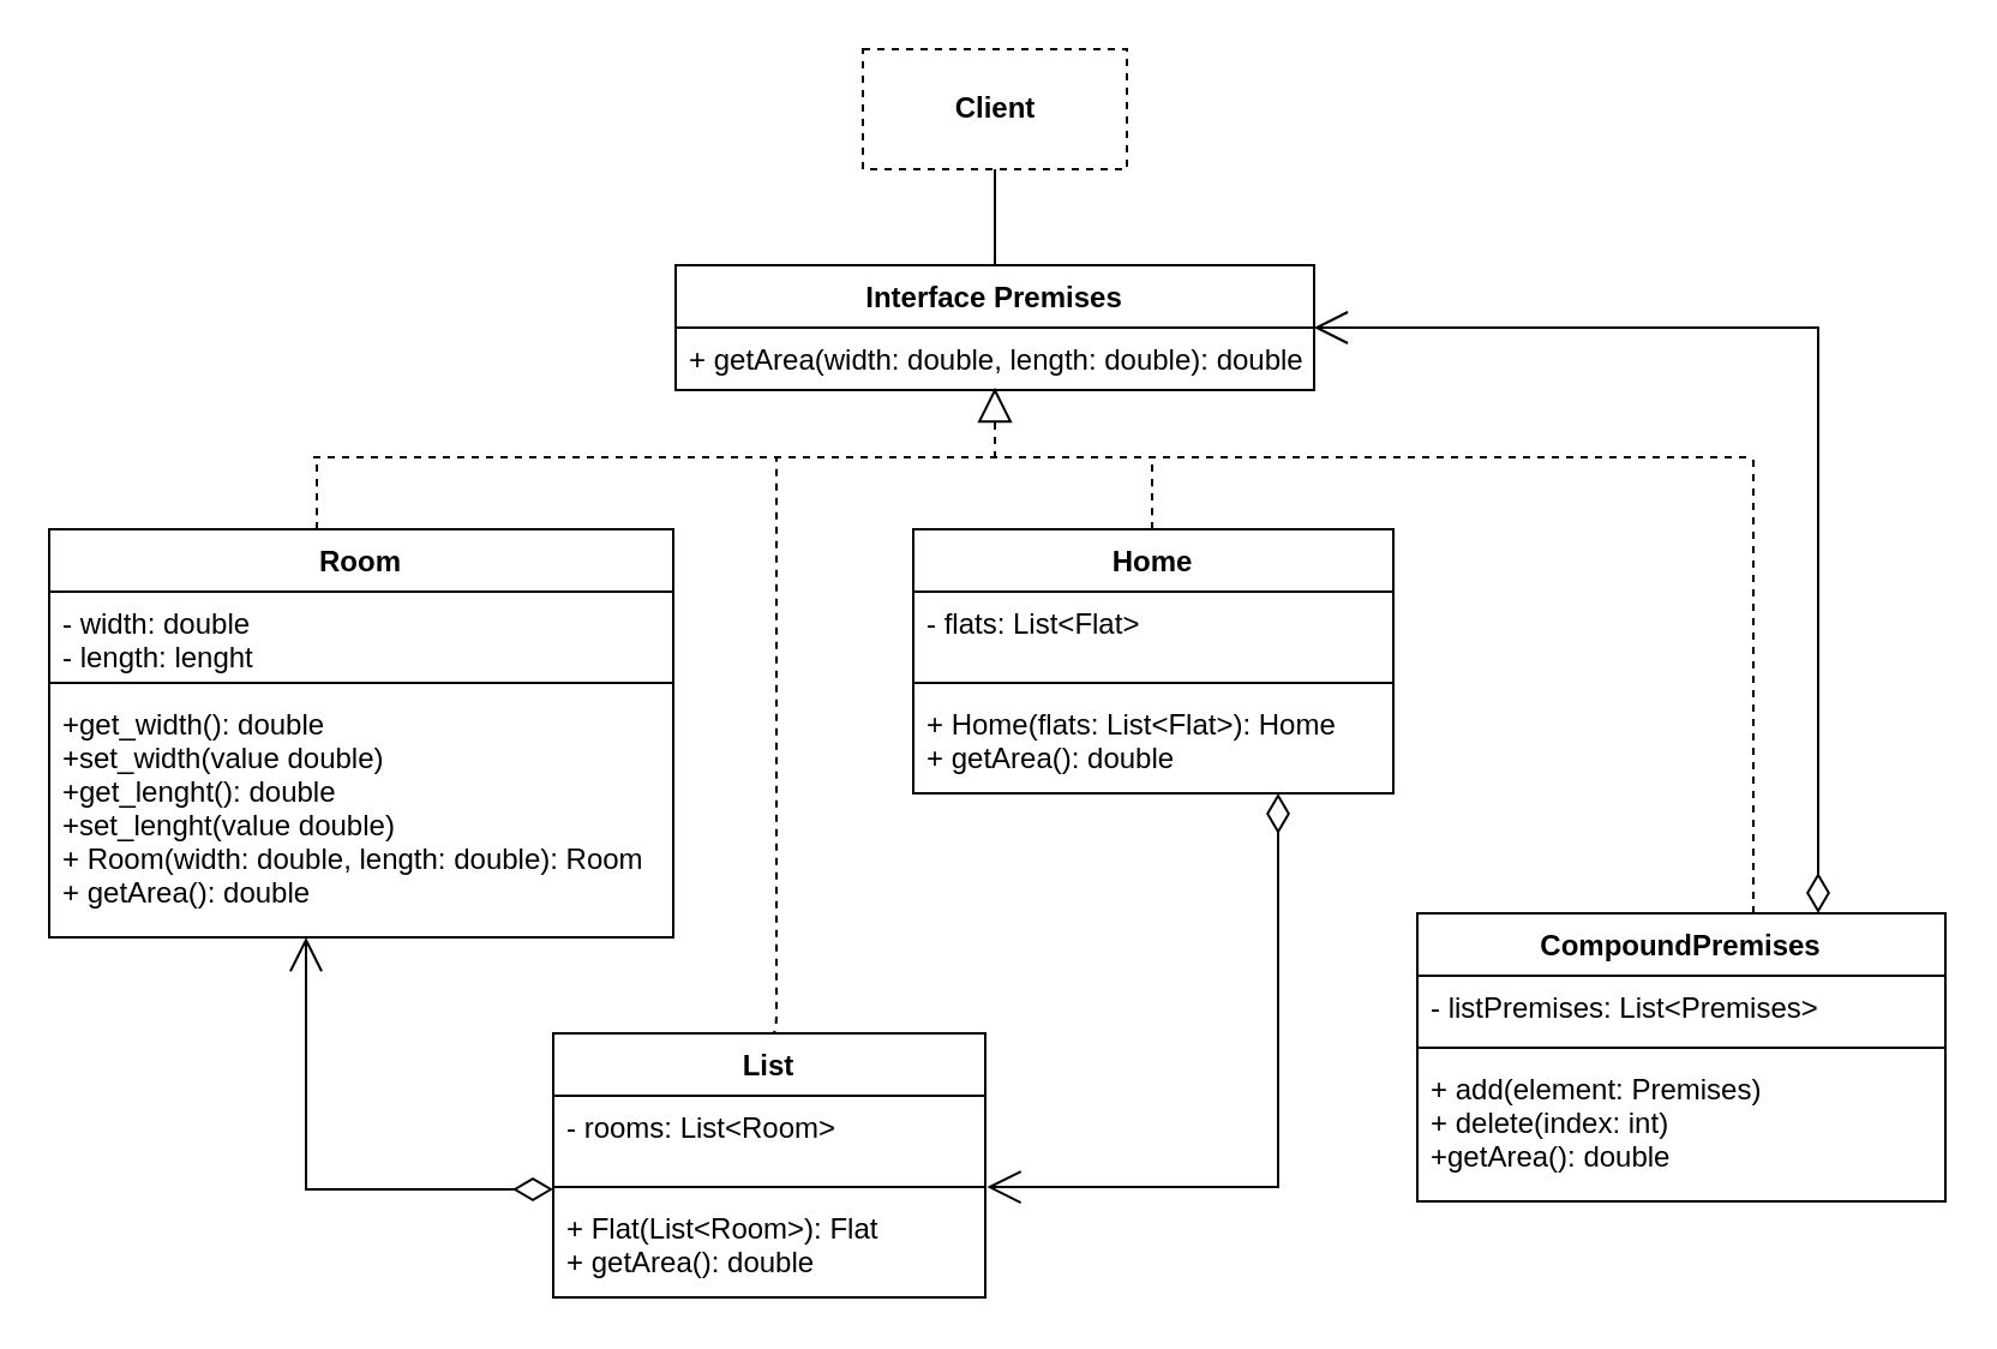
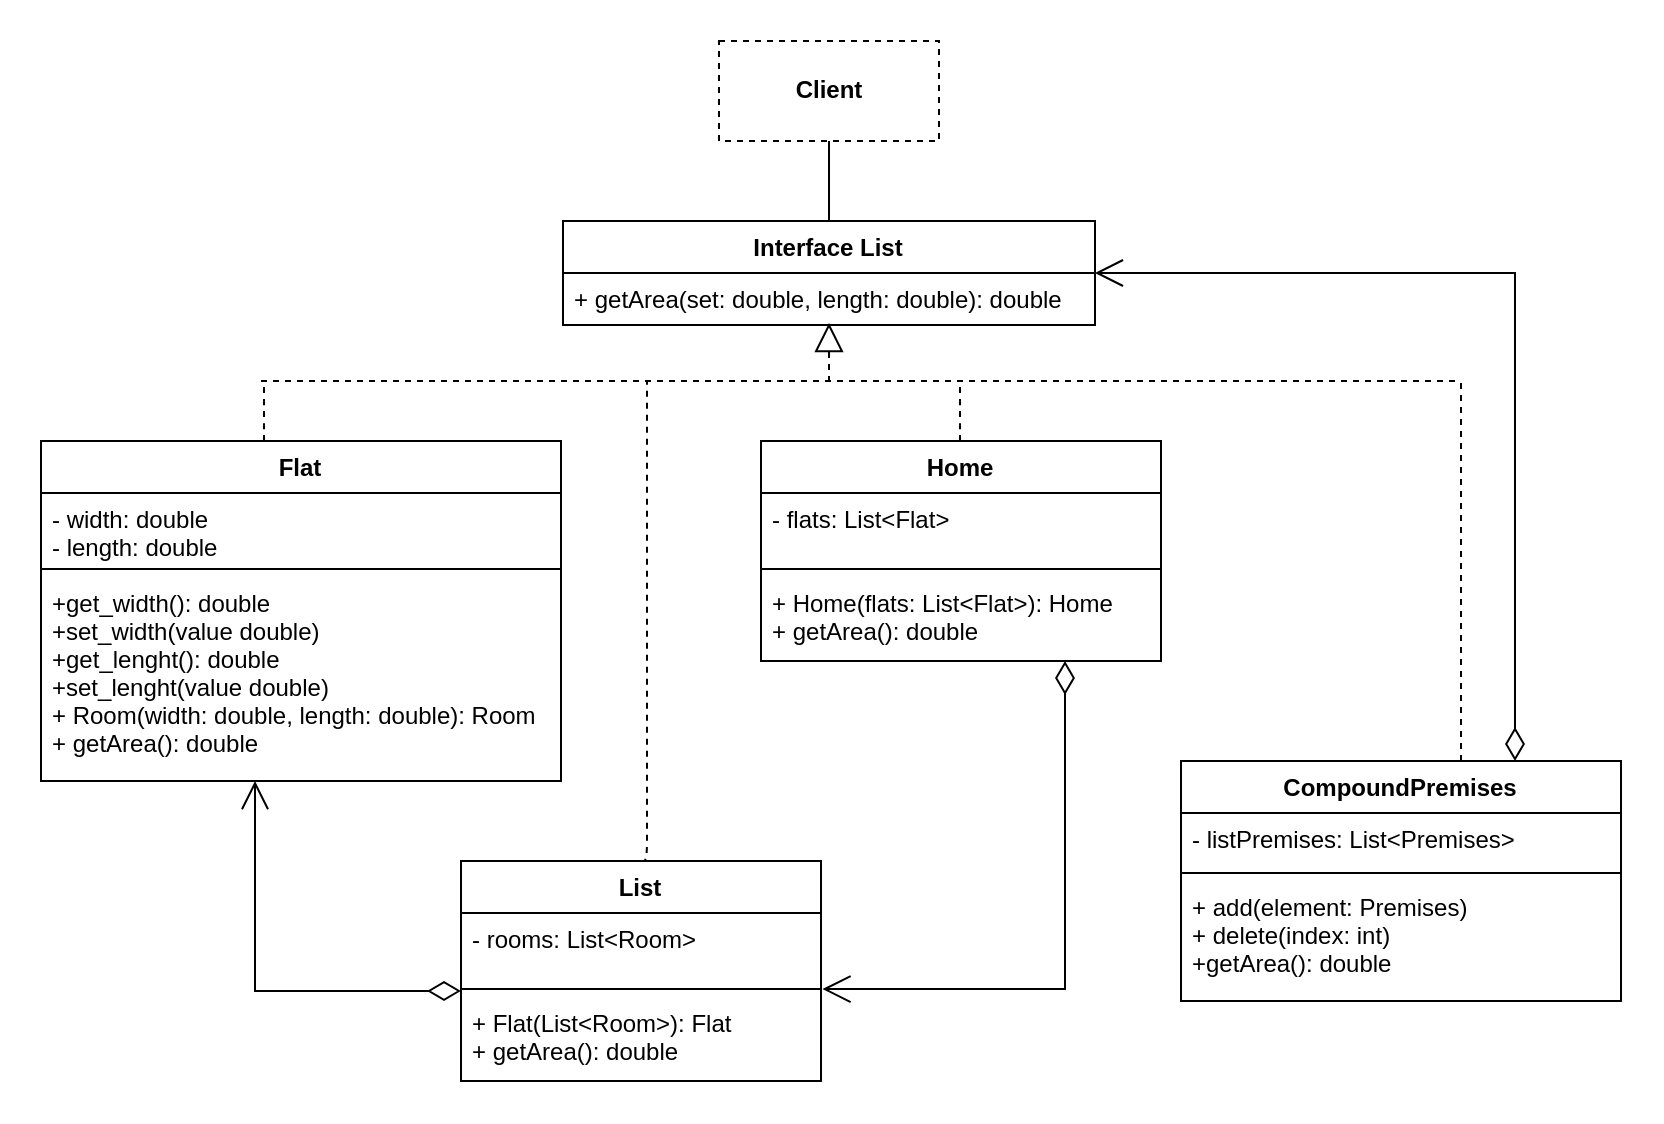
- <mxCell id="3" value="Interface Premises" style="swimlane;fontStyle=1;childLayout=stackLayout;horizontal=1;startSize=26;fillColor=none;horizontalStack=0;resizeParent=1;resizeParentMax=0;resizeLast=0;collapsible=1;marginBottom=0;" parent="1" vertex="1"><mxGeometry x="281" y="110" width="266" height="52" as="geometry" /></mxCell>
+ <mxCell id="3" value="Interface List" style="swimlane;fontStyle=1;childLayout=stackLayout;horizontal=1;startSize=26;fillColor=none;horizontalStack=0;resizeParent=1;resizeParentMax=0;resizeLast=0;collapsible=1;marginBottom=0;" parent="1" vertex="1"><mxGeometry x="281" y="110" width="266" height="52" as="geometry" /></mxCell>
- <mxCell id="4" value="+ getArea(width: double, length: double): double" style="text;strokeColor=none;fillColor=none;align=left;verticalAlign=top;spacingLeft=4;spacingRight=4;overflow=hidden;rotatable=0;points=[[0,0.5],[1,0.5]];portConstraint=eastwest;" parent="3" vertex="1"><mxGeometry y="26" width="266" height="26" as="geometry" /></mxCell>
+ <mxCell id="4" value="+ getArea(set: double, length: double): double" style="text;strokeColor=none;fillColor=none;align=left;verticalAlign=top;spacingLeft=4;spacingRight=4;overflow=hidden;rotatable=0;points=[[0,0.5],[1,0.5]];portConstraint=eastwest;" parent="3" vertex="1"><mxGeometry y="26" width="266" height="26" as="geometry" /></mxCell>
- <mxCell id="7" value="Room" style="swimlane;fontStyle=1;align=center;verticalAlign=top;childLayout=stackLayout;horizontal=1;startSize=26;horizontalStack=0;resizeParent=1;resizeParentMax=0;resizeLast=0;collapsible=1;marginBottom=0;" parent="1" vertex="1"><mxGeometry x="20" y="220" width="260" height="170" as="geometry" /></mxCell>
+ <mxCell id="7" value="Flat" style="swimlane;fontStyle=1;align=center;verticalAlign=top;childLayout=stackLayout;horizontal=1;startSize=26;horizontalStack=0;resizeParent=1;resizeParentMax=0;resizeLast=0;collapsible=1;marginBottom=0;" parent="1" vertex="1"><mxGeometry x="20" y="220" width="260" height="170" as="geometry" /></mxCell>
- <mxCell id="8" value="- width: double&#10;- length: lenght" style="text;strokeColor=none;fillColor=none;align=left;verticalAlign=top;spacingLeft=4;spacingRight=4;overflow=hidden;rotatable=0;points=[[0,0.5],[1,0.5]];portConstraint=eastwest;" parent="7" vertex="1"><mxGeometry y="26" width="260" height="34" as="geometry" /></mxCell>
+ <mxCell id="8" value="- width: double&#10;- length: double" style="text;strokeColor=none;fillColor=none;align=left;verticalAlign=top;spacingLeft=4;spacingRight=4;overflow=hidden;rotatable=0;points=[[0,0.5],[1,0.5]];portConstraint=eastwest;" parent="7" vertex="1"><mxGeometry y="26" width="260" height="34" as="geometry" /></mxCell>
